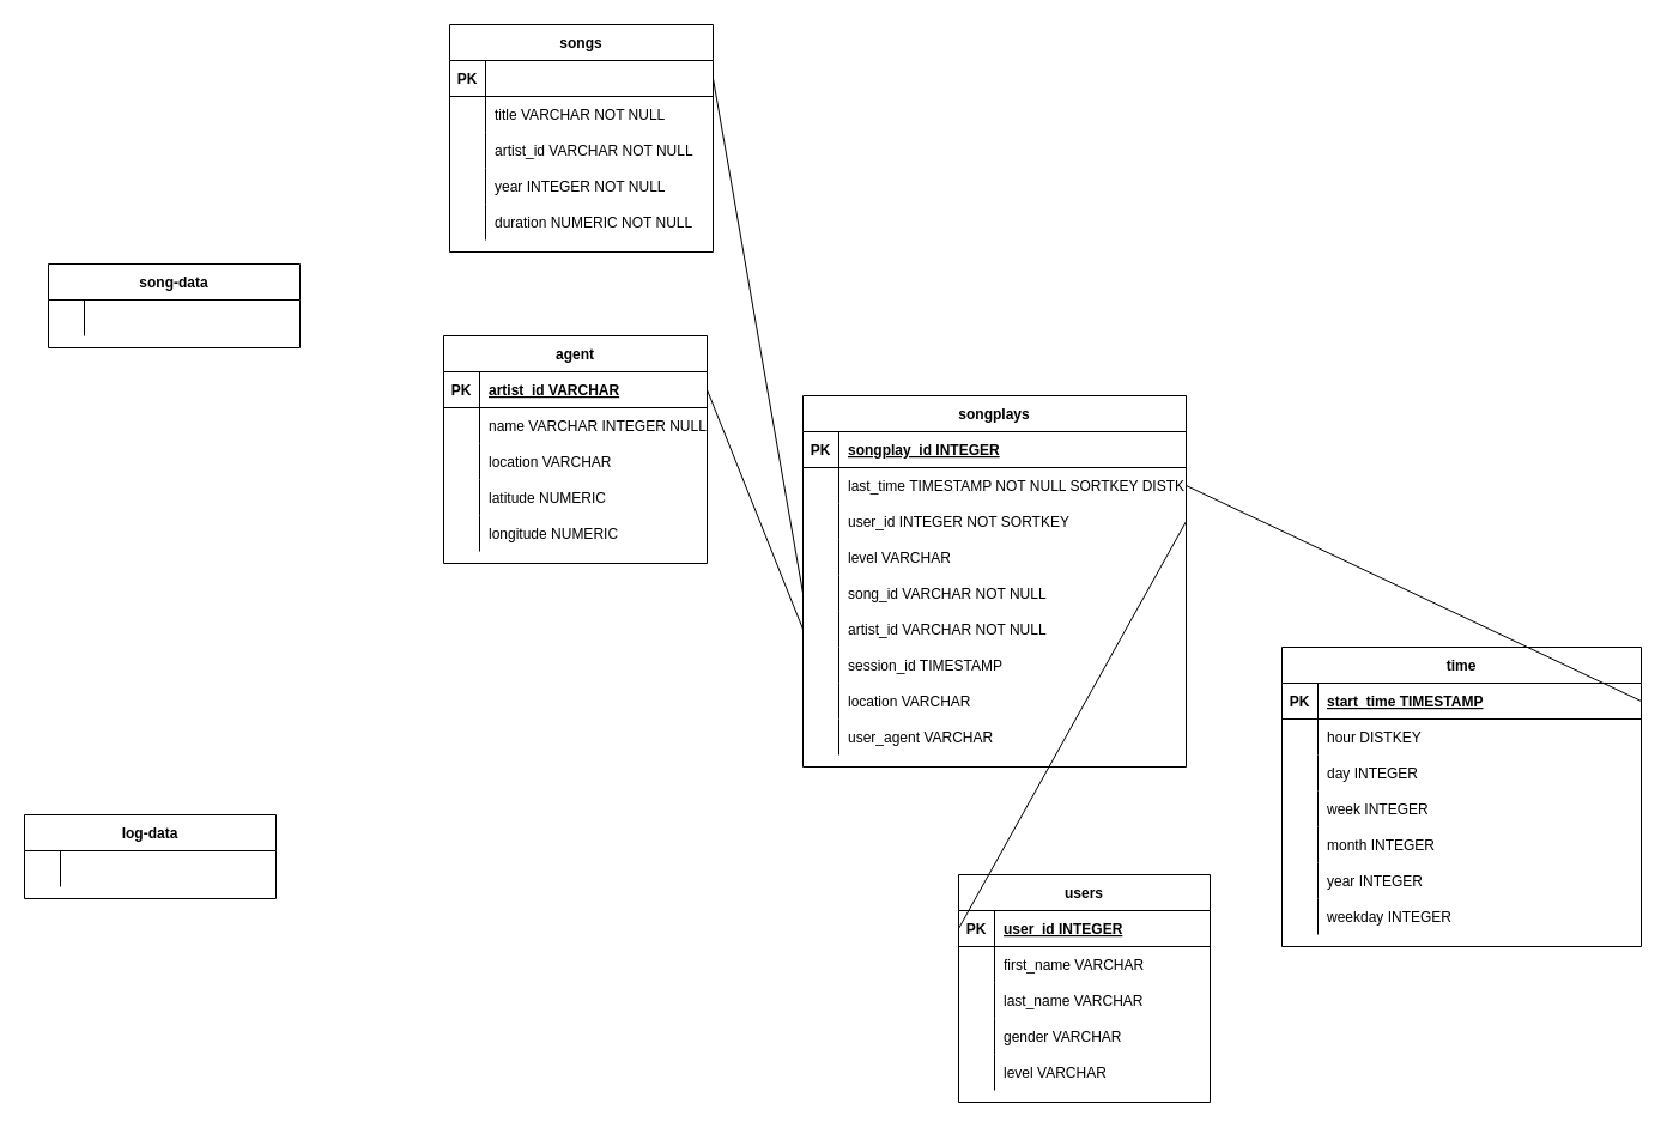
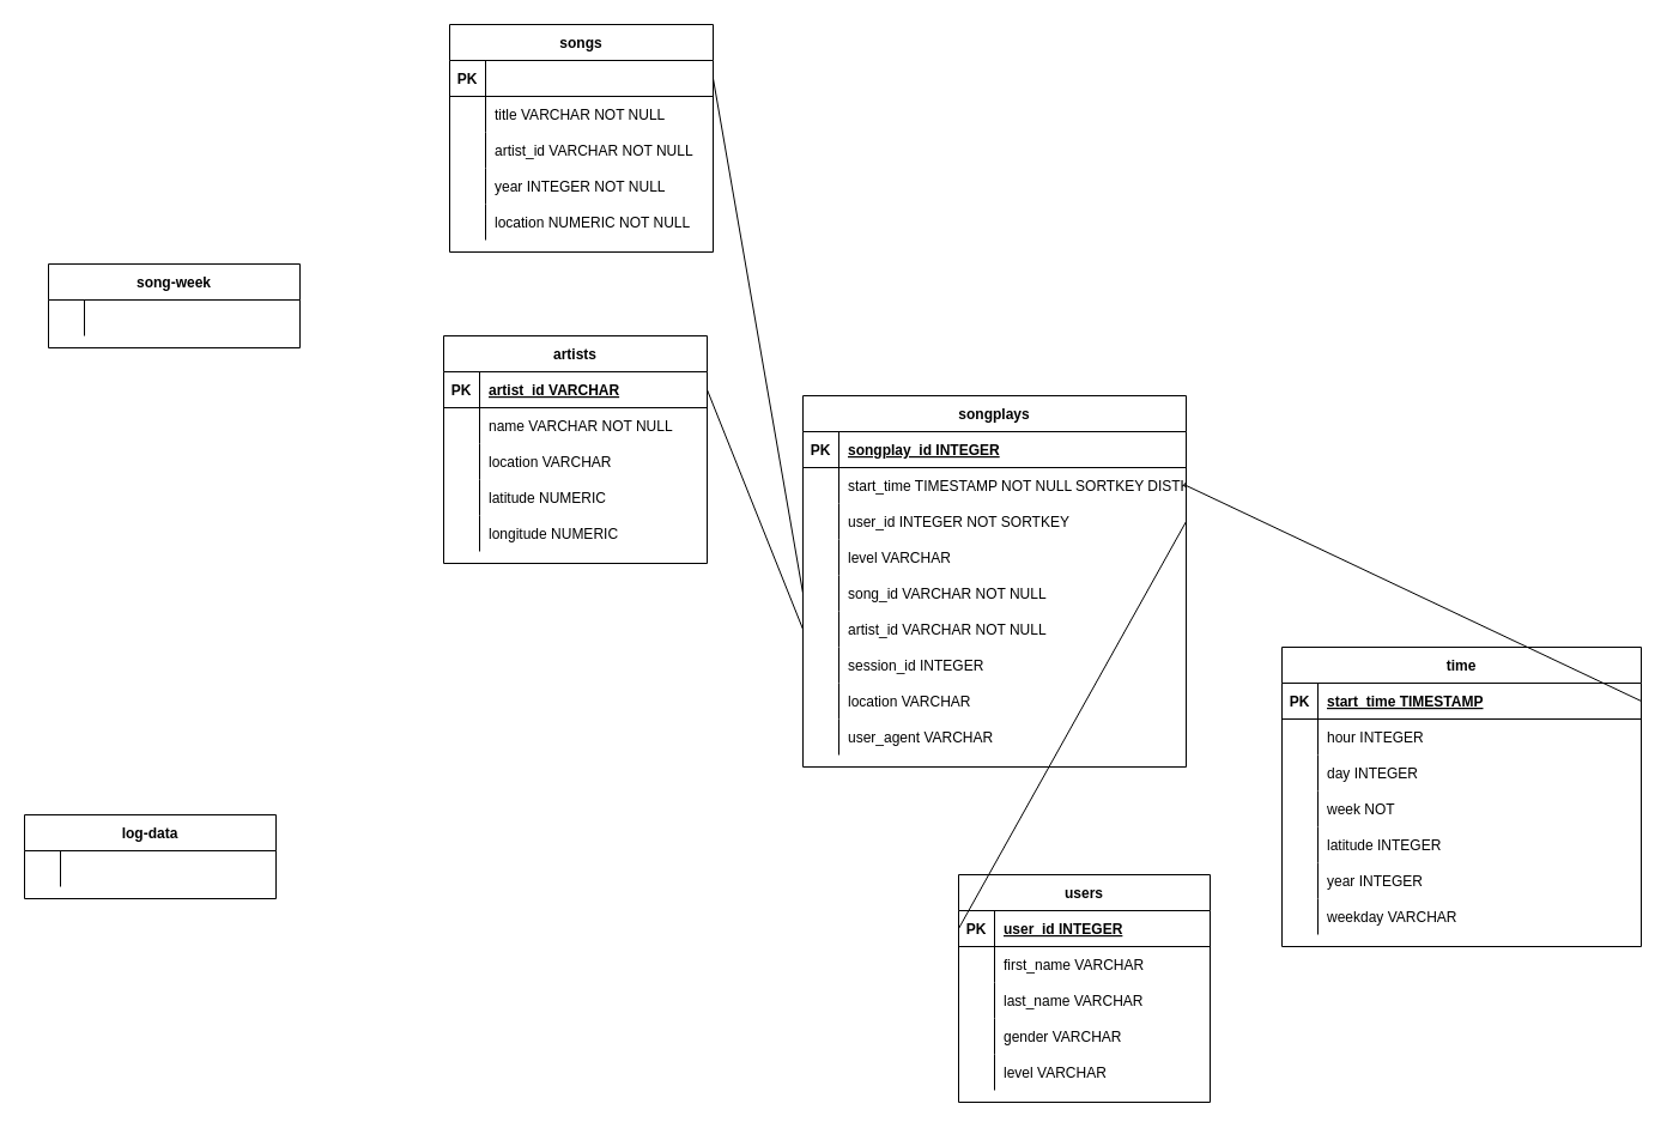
- <mxCell id="60" value="duration          NUMERIC  NOT NULL" style="shape=partialRectangle;overflow=hidden;connectable=0;fillColor=none;top=0;left=0;bottom=0;right=0;align=left;spacingLeft=6;" parent="58" vertex="1"><mxGeometry x="30" width="190" height="30" as="geometry" /></mxCell>
+ <mxCell id="60" value="location          NUMERIC  NOT NULL" style="shape=partialRectangle;overflow=hidden;connectable=0;fillColor=none;top=0;left=0;bottom=0;right=0;align=left;spacingLeft=6;" parent="58" vertex="1"><mxGeometry x="30" width="190" height="30" as="geometry" /></mxCell>
- <mxCell id="107" value="song-data" style="shape=table;startSize=30;container=1;collapsible=1;childLayout=tableLayout;fixedRows=1;rowLines=0;fontStyle=1;align=center;resizeLast=1;" vertex="1" parent="1"><mxGeometry x="40" y="220" width="210" height="70" as="geometry" /></mxCell>
+ <mxCell id="107" value="song-week" style="shape=table;startSize=30;container=1;collapsible=1;childLayout=tableLayout;fixedRows=1;rowLines=0;fontStyle=1;align=center;resizeLast=1;" vertex="1" parent="1"><mxGeometry x="40" y="220" width="210" height="70" as="geometry" /></mxCell>
- <mxCell id="61" value="agent" style="shape=table;startSize=30;container=1;collapsible=1;childLayout=tableLayout;fixedRows=1;rowLines=0;fontStyle=1;align=center;resizeLast=1;" parent="1" vertex="1"><mxGeometry x="370" y="280" width="220" height="190" as="geometry" /></mxCell>
+ <mxCell id="61" value="artists" style="shape=table;startSize=30;container=1;collapsible=1;childLayout=tableLayout;fixedRows=1;rowLines=0;fontStyle=1;align=center;resizeLast=1;" parent="1" vertex="1"><mxGeometry x="370" y="280" width="220" height="190" as="geometry" /></mxCell>
- <mxCell id="67" value="name             VARCHAR  INTEGER NULL" style="shape=partialRectangle;overflow=hidden;connectable=0;fillColor=none;top=0;left=0;bottom=0;right=0;align=left;spacingLeft=6;" parent="65" vertex="1"><mxGeometry x="30" width="190" height="30" as="geometry" /></mxCell>
+ <mxCell id="67" value="name             VARCHAR  NOT NULL" style="shape=partialRectangle;overflow=hidden;connectable=0;fillColor=none;top=0;left=0;bottom=0;right=0;align=left;spacingLeft=6;" parent="65" vertex="1"><mxGeometry x="30" width="190" height="30" as="geometry" /></mxCell>
- <mxCell id="8" value="last_time         TIMESTAMP            NOT NULL SORTKEY DISTKEY" style="shape=partialRectangle;overflow=hidden;connectable=0;fillColor=none;top=0;left=0;bottom=0;right=0;align=left;spacingLeft=6;" parent="6" vertex="1"><mxGeometry x="30" width="290" height="30" as="geometry" /></mxCell>
+ <mxCell id="8" value="start_time         TIMESTAMP            NOT NULL SORTKEY DISTKEY" style="shape=partialRectangle;overflow=hidden;connectable=0;fillColor=none;top=0;left=0;bottom=0;right=0;align=left;spacingLeft=6;" parent="6" vertex="1"><mxGeometry x="30" width="290" height="30" as="geometry" /></mxCell>
- <mxCell id="23" value="session_id         TIMESTAMP" style="shape=partialRectangle;overflow=hidden;connectable=0;fillColor=none;top=0;left=0;bottom=0;right=0;align=left;spacingLeft=6;" parent="21" vertex="1"><mxGeometry x="30" width="290" height="30" as="geometry" /></mxCell>
+ <mxCell id="23" value="session_id         INTEGER" style="shape=partialRectangle;overflow=hidden;connectable=0;fillColor=none;top=0;left=0;bottom=0;right=0;align=left;spacingLeft=6;" parent="21" vertex="1"><mxGeometry x="30" width="290" height="30" as="geometry" /></mxCell>
- <mxCell id="83" value="hour            DISTKEY" style="shape=partialRectangle;overflow=hidden;connectable=0;fillColor=none;top=0;left=0;bottom=0;right=0;align=left;spacingLeft=6;" parent="81" vertex="1"><mxGeometry x="30" width="270" height="30" as="geometry" /></mxCell>
+ <mxCell id="83" value="hour            INTEGER" style="shape=partialRectangle;overflow=hidden;connectable=0;fillColor=none;top=0;left=0;bottom=0;right=0;align=left;spacingLeft=6;" parent="81" vertex="1"><mxGeometry x="30" width="270" height="30" as="geometry" /></mxCell>
- <mxCell id="89" value="week            INTEGER" style="shape=partialRectangle;overflow=hidden;connectable=0;fillColor=none;top=0;left=0;bottom=0;right=0;align=left;spacingLeft=6;" parent="87" vertex="1"><mxGeometry x="30" width="270" height="30" as="geometry" /></mxCell>
+ <mxCell id="89" value="week            NOT" style="shape=partialRectangle;overflow=hidden;connectable=0;fillColor=none;top=0;left=0;bottom=0;right=0;align=left;spacingLeft=6;" parent="87" vertex="1"><mxGeometry x="30" width="270" height="30" as="geometry" /></mxCell>
- <mxCell id="92" value="month           INTEGER" style="shape=partialRectangle;overflow=hidden;connectable=0;fillColor=none;top=0;left=0;bottom=0;right=0;align=left;spacingLeft=6;" parent="90" vertex="1"><mxGeometry x="30" width="270" height="30" as="geometry" /></mxCell>
+ <mxCell id="92" value="latitude           INTEGER" style="shape=partialRectangle;overflow=hidden;connectable=0;fillColor=none;top=0;left=0;bottom=0;right=0;align=left;spacingLeft=6;" parent="90" vertex="1"><mxGeometry x="30" width="270" height="30" as="geometry" /></mxCell>
- <mxCell id="98" value="weekday         INTEGER" style="shape=partialRectangle;overflow=hidden;connectable=0;fillColor=none;top=0;left=0;bottom=0;right=0;align=left;spacingLeft=6;" parent="96" vertex="1"><mxGeometry x="30" width="270" height="30" as="geometry" /></mxCell>
+ <mxCell id="98" value="weekday         VARCHAR" style="shape=partialRectangle;overflow=hidden;connectable=0;fillColor=none;top=0;left=0;bottom=0;right=0;align=left;spacingLeft=6;" parent="96" vertex="1"><mxGeometry x="30" width="270" height="30" as="geometry" /></mxCell>
